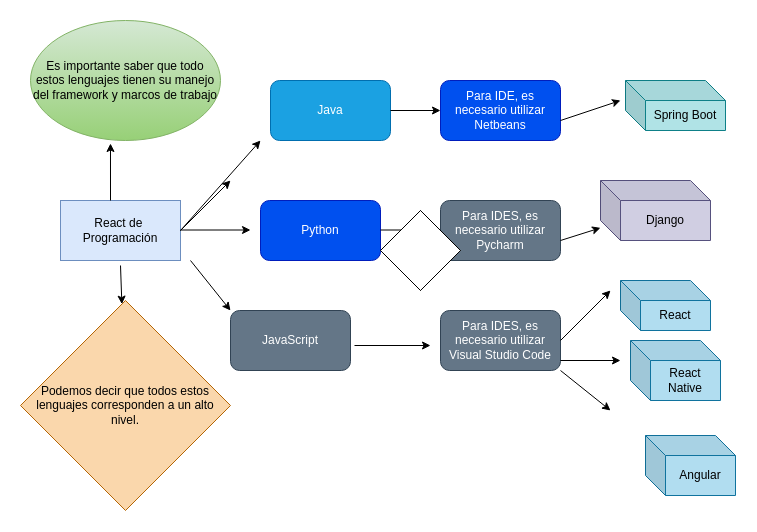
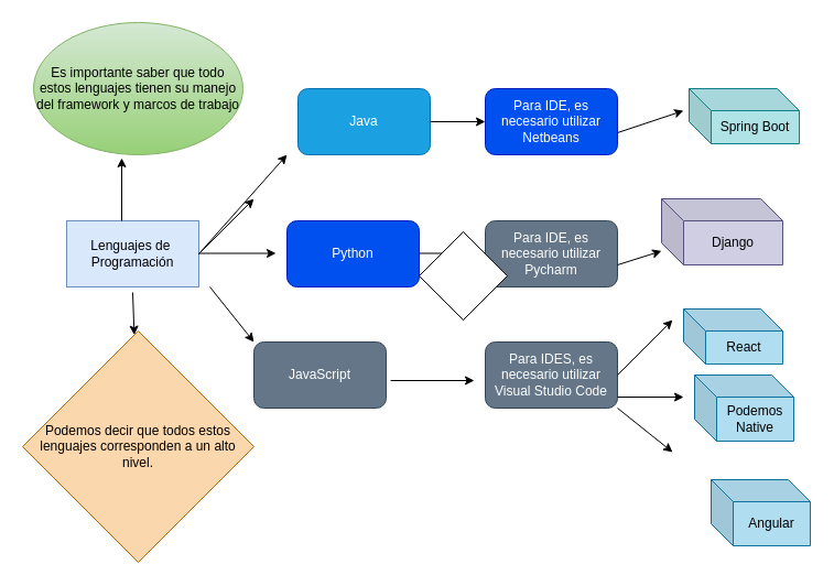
- <mxCell id="2" value="React de&amp;nbsp;&lt;div&gt;Programación&lt;/div&gt;" style="rounded=0;whiteSpace=wrap;html=1;fillColor=#dae8fc;strokeColor=#6c8ebf;" vertex="1" parent="1"><mxGeometry x="60" y="200" width="120" height="60" as="geometry" /></mxCell>
+ <mxCell id="2" value="Lenguajes de&amp;nbsp;&lt;div&gt;Programación&lt;/div&gt;" style="rounded=0;whiteSpace=wrap;html=1;fillColor=#dae8fc;strokeColor=#6c8ebf;" vertex="1" parent="1"><mxGeometry x="60" y="200" width="120" height="60" as="geometry" /></mxCell>
- <mxCell id="13" value="Para IDES, es necesario utilizar Pycharm" style="rounded=1;whiteSpace=wrap;html=1;fillColor=#647687;strokeColor=#314354;fontColor=#ffffff;" vertex="1" parent="1"><mxGeometry x="440" y="200" width="120" height="60" as="geometry" /></mxCell>
+ <mxCell id="13" value="Para IDE, es necesario utilizar Pycharm" style="rounded=1;whiteSpace=wrap;html=1;fillColor=#647687;strokeColor=#314354;fontColor=#ffffff;" vertex="1" parent="1"><mxGeometry x="440" y="200" width="120" height="60" as="geometry" /></mxCell>
- <mxCell id="18" value="React Native" style="shape=cube;whiteSpace=wrap;html=1;boundedLbl=1;backgroundOutline=1;darkOpacity=0.05;darkOpacity2=0.1;fillColor=#b1ddf0;strokeColor=#10739e;" vertex="1" parent="1"><mxGeometry x="630" y="340" width="90" height="60" as="geometry" /></mxCell>
+ <mxCell id="18" value="Podemos Native" style="shape=cube;whiteSpace=wrap;html=1;boundedLbl=1;backgroundOutline=1;darkOpacity=0.05;darkOpacity2=0.1;fillColor=#b1ddf0;strokeColor=#10739e;" vertex="1" parent="1"><mxGeometry x="630" y="340" width="90" height="60" as="geometry" /></mxCell>
